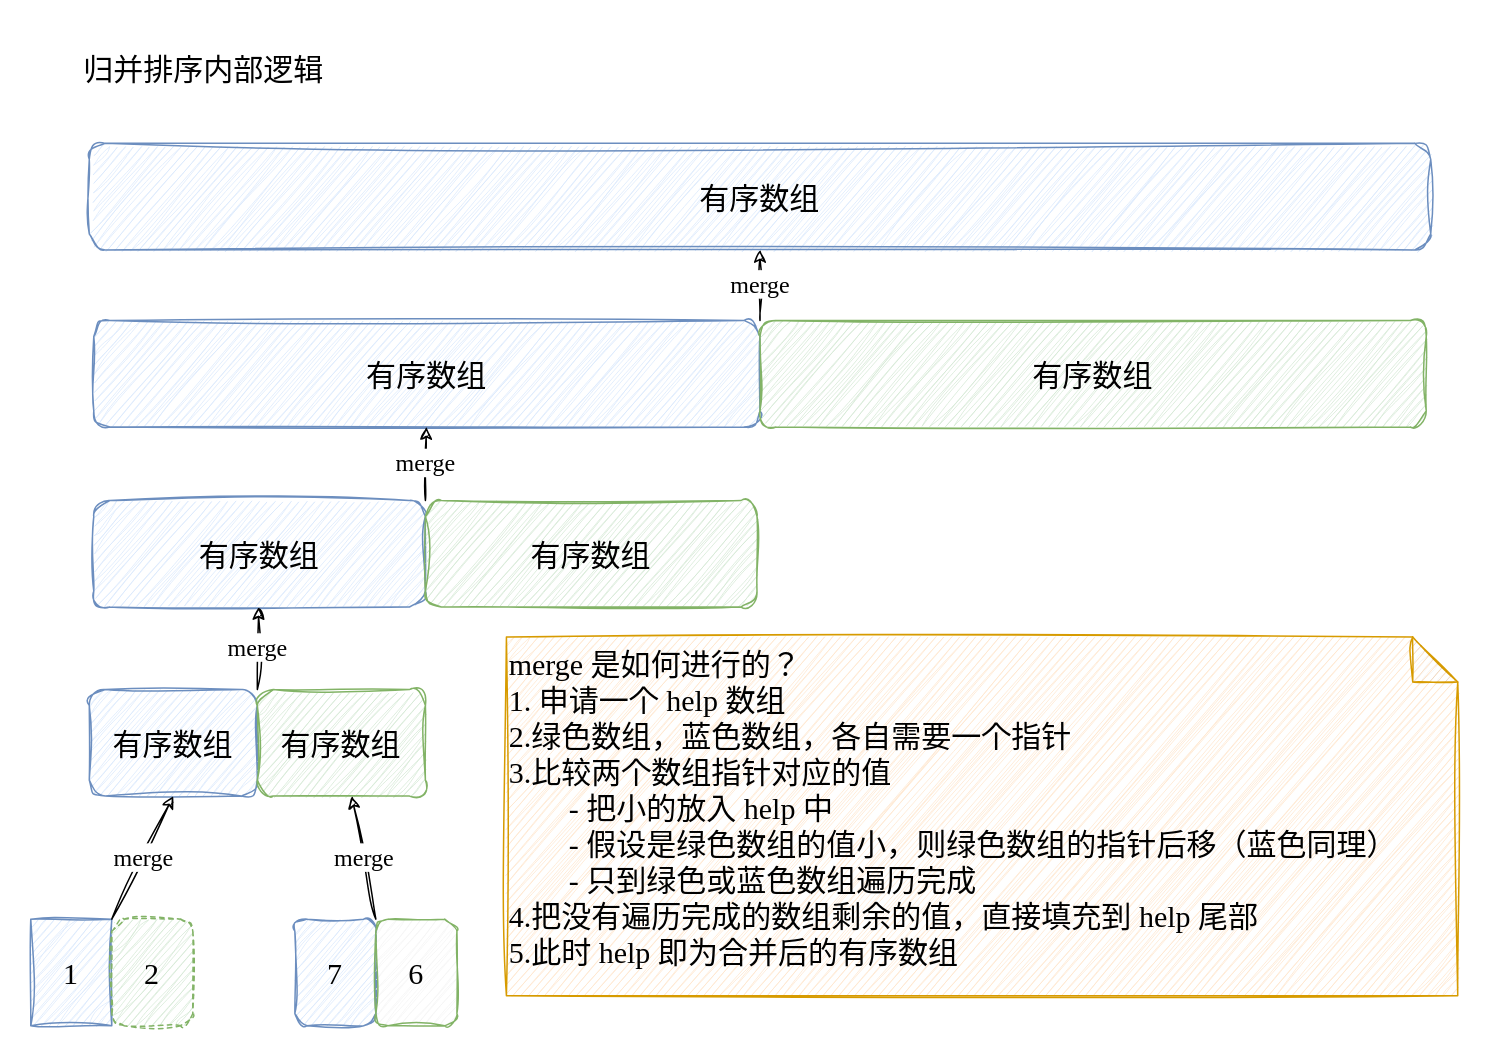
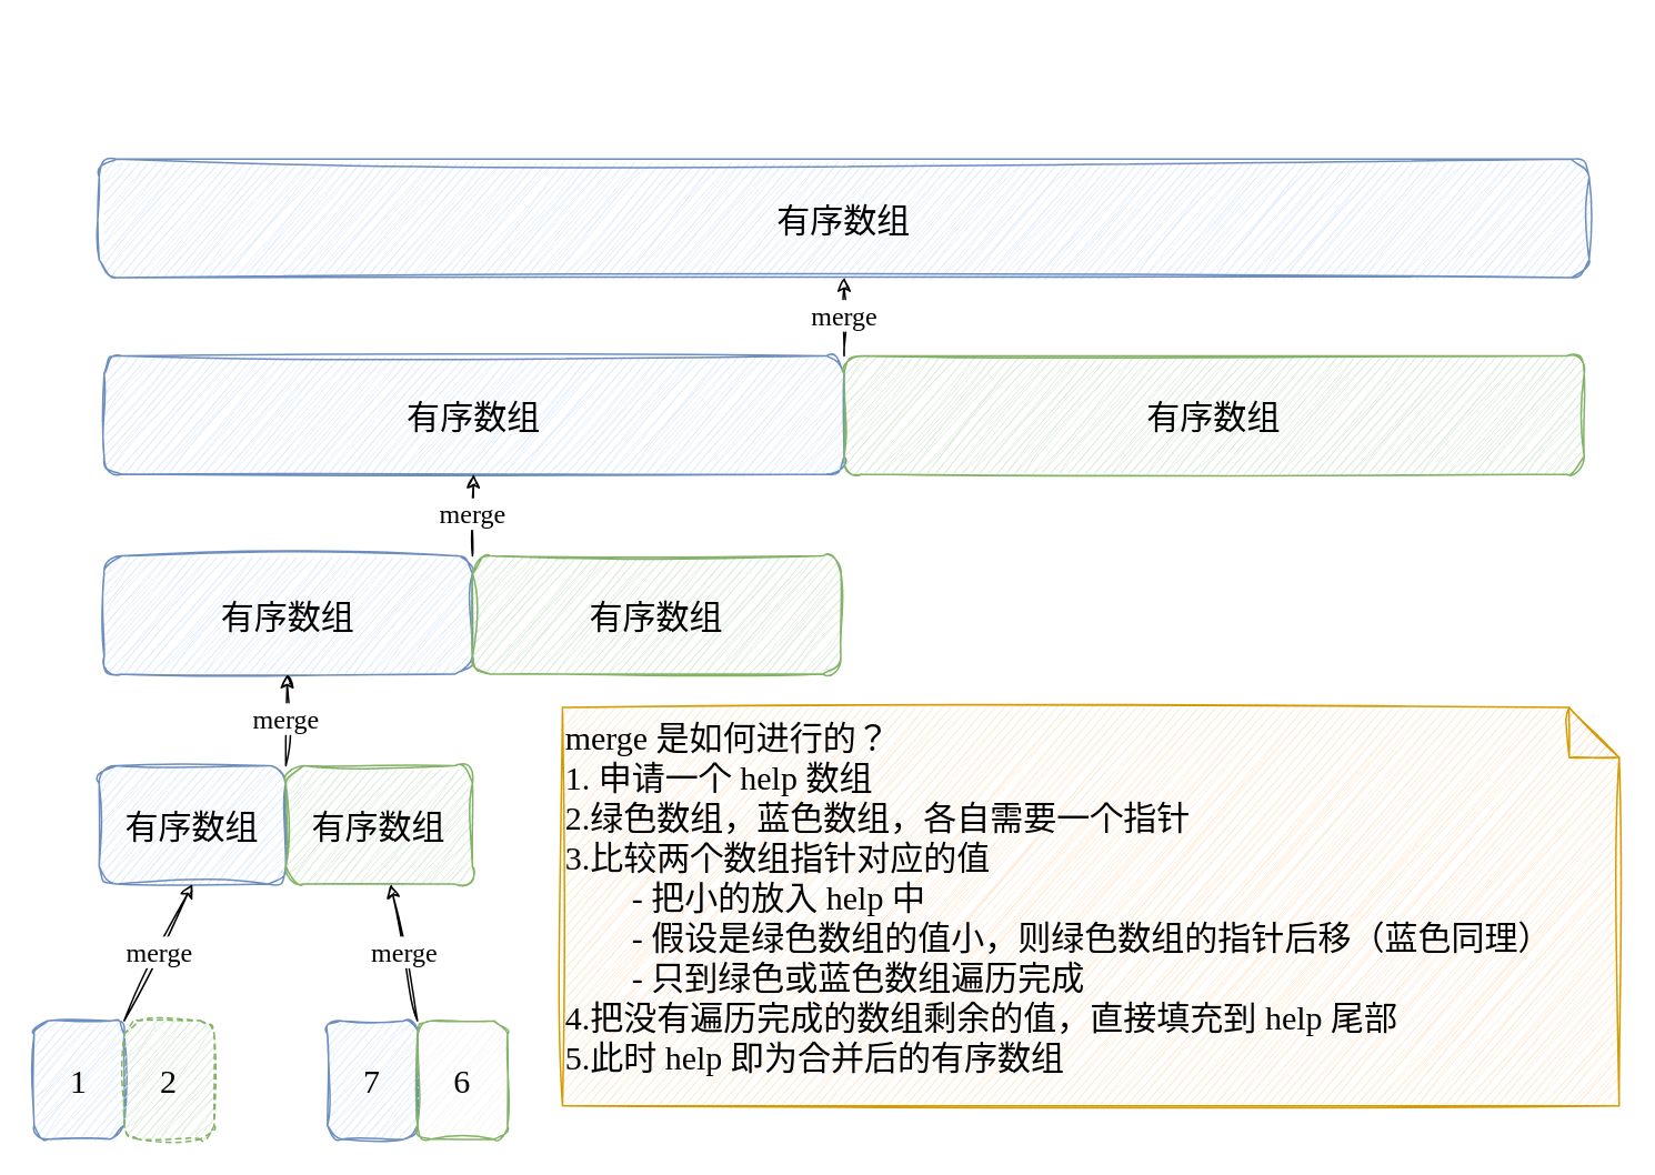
- <mxCell id="2" value="归并排序内部逻辑" style="text;html=1;strokeColor=none;fillColor=none;align=center;verticalAlign=middle;whiteSpace=wrap;rounded=0;shadow=0;glass=0;sketch=1;hachureGap=4;jiggle=2;fillStyle=auto;curveFitting=1;fontFamily=Architects Daughter;fontSource=https%3A%2F%2Ffonts.googleapis.com%2Fcss%3Ffamily%3DArchitects%2BDaughter;fontSize=20;" parent="1" vertex="1"><mxGeometry x="43" y="20" width="185" height="50" as="geometry" /></mxCell>
- <mxCell id="13" value="1" style="whiteSpace=wrap;html=1;sketch=1;hachureGap=4;jiggle=2;curveFitting=1;fontFamily=Architects Daughter;fontSource=https%3A%2F%2Ffonts.googleapis.com%2Fcss%3Ffamily%3DArchitects%2BDaughter;fontSize=20;fillColor=#dae8fc;strokeColor=#6c8ebf;rounded=0;" parent="12" vertex="1"><mxGeometry width="54" height="71" as="geometry" /></mxCell>
+ <mxCell id="13" value="1" style="rounded=1;whiteSpace=wrap;html=1;sketch=1;hachureGap=4;jiggle=2;curveFitting=1;fontFamily=Architects Daughter;fontSource=https%3A%2F%2Ffonts.googleapis.com%2Fcss%3Ffamily%3DArchitects%2BDaughter;fontSize=20;fillColor=#dae8fc;strokeColor=#6c8ebf;" parent="12" vertex="1"><mxGeometry width="54" height="71" as="geometry" /></mxCell>
